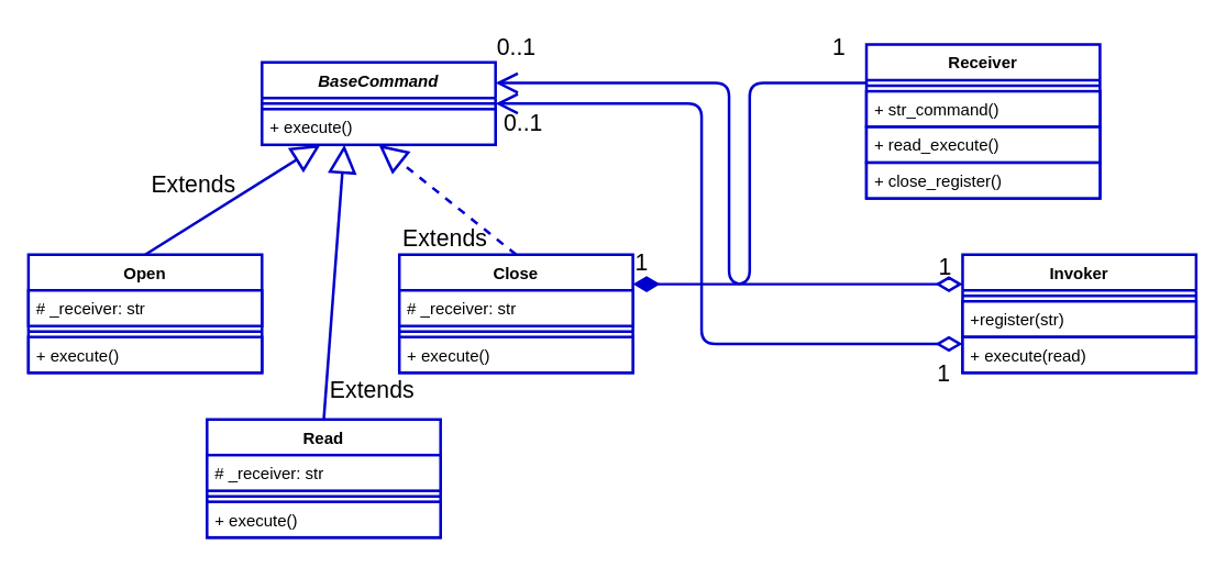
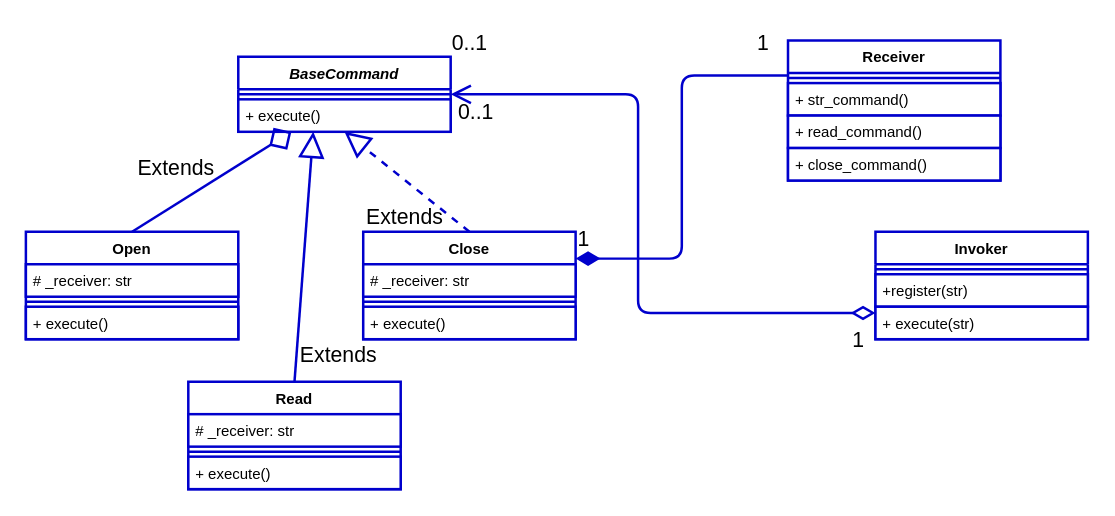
- <mxCell id="16" value="+ read_execute()" style="text;align=left;verticalAlign=top;spacingLeft=4;spacingRight=4;overflow=hidden;rotatable=0;points=[[0,0.5],[1,0.5]];portConstraint=eastwest;fontColor=#000000;strokeColor=#0000CC;strokeWidth=2;fillColor=#FFFFFF;" parent="13" vertex="1"><mxGeometry y="60" width="170" height="26" as="geometry" /></mxCell>
+ <mxCell id="16" value="+ read_command()" style="text;align=left;verticalAlign=top;spacingLeft=4;spacingRight=4;overflow=hidden;rotatable=0;points=[[0,0.5],[1,0.5]];portConstraint=eastwest;fontColor=#000000;strokeColor=#0000CC;strokeWidth=2;fillColor=#FFFFFF;" parent="13" vertex="1"><mxGeometry y="60" width="170" height="26" as="geometry" /></mxCell>
- <mxCell id="18" value="Extends" style="endArrow=block;endSize=16;endFill=0;html=1;entryX=0.25;entryY=1;entryDx=0;entryDy=0;exitX=0.5;exitY=0;exitDx=0;exitDy=0;strokeWidth=2;strokeColor=#0000CC;fontSize=17;fontColor=#000000;labelBackgroundColor=none;" parent="1" source="5" target="2" edge="1"><mxGeometry x="-0.253" y="24" width="160" relative="1" as="geometry"><mxPoint x="240" y="185" as="sourcePoint" /><mxPoint x="400" y="185" as="targetPoint" /><mxPoint as="offset" /></mxGeometry></mxCell>
+ <mxCell id="18" value="Extends" style="endArrow=diamond;endSize=16;endFill=0;html=1;entryX=0.25;entryY=1;entryDx=0;entryDy=0;exitX=0.5;exitY=0;exitDx=0;exitDy=0;strokeWidth=2;strokeColor=#0000CC;fontSize=17;fontColor=#000000;labelBackgroundColor=none;" parent="1" source="5" target="2" edge="1"><mxGeometry x="-0.253" y="24" width="160" relative="1" as="geometry"><mxPoint x="240" y="185" as="sourcePoint" /><mxPoint x="400" y="185" as="targetPoint" /><mxPoint as="offset" /></mxGeometry></mxCell>
- <mxCell id="22" value="1" style="endArrow=open;html=1;endSize=12;startArrow=diamondThin;startSize=14;startFill=0;edgeStyle=orthogonalEdgeStyle;align=left;verticalAlign=bottom;labelBackgroundColor=none;strokeColor=#0000CC;strokeWidth=2;fontSize=17;fontColor=#000000;entryX=1;entryY=0.25;entryDx=0;entryDy=0;exitX=0;exitY=0.25;exitDx=0;exitDy=0;" parent="1" source="24" target="2" edge="1"><mxGeometry x="-0.921" relative="1" as="geometry"><mxPoint x="500" y="185" as="sourcePoint" /><mxPoint x="660" y="185" as="targetPoint" /><mxPoint as="offset" /></mxGeometry></mxCell>
- <mxCell id="17" value="+ close_register()" style="text;align=left;verticalAlign=top;spacingLeft=4;spacingRight=4;overflow=hidden;rotatable=0;points=[[0,0.5],[1,0.5]];portConstraint=eastwest;fontColor=#000000;strokeColor=#0000CC;strokeWidth=2;fillColor=#FFFFFF;" vertex="1" parent="13"><mxGeometry y="86" width="170" height="26" as="geometry" /></mxCell>
+ <mxCell id="17" value="+ close_command()" style="text;align=left;verticalAlign=top;spacingLeft=4;spacingRight=4;overflow=hidden;rotatable=0;points=[[0,0.5],[1,0.5]];portConstraint=eastwest;fontColor=#000000;strokeColor=#0000CC;strokeWidth=2;fillColor=#FFFFFF;" vertex="1" parent="13"><mxGeometry y="86" width="170" height="26" as="geometry" /></mxCell>
- <mxCell id="27" value="+ execute(read)" style="text;align=left;verticalAlign=top;spacingLeft=4;spacingRight=4;overflow=hidden;rotatable=0;points=[[0,0.5],[1,0.5]];portConstraint=eastwest;fontColor=#000000;strokeColor=#0000CC;strokeWidth=2;fillColor=#FFFFFF;" parent="24" vertex="1"><mxGeometry y="60" width="170" height="26" as="geometry" /></mxCell>
+ <mxCell id="27" value="+ execute(str)" style="text;align=left;verticalAlign=top;spacingLeft=4;spacingRight=4;overflow=hidden;rotatable=0;points=[[0,0.5],[1,0.5]];portConstraint=eastwest;fontColor=#000000;strokeColor=#0000CC;strokeWidth=2;fillColor=#FFFFFF;" parent="24" vertex="1"><mxGeometry y="60" width="170" height="26" as="geometry" /></mxCell>
